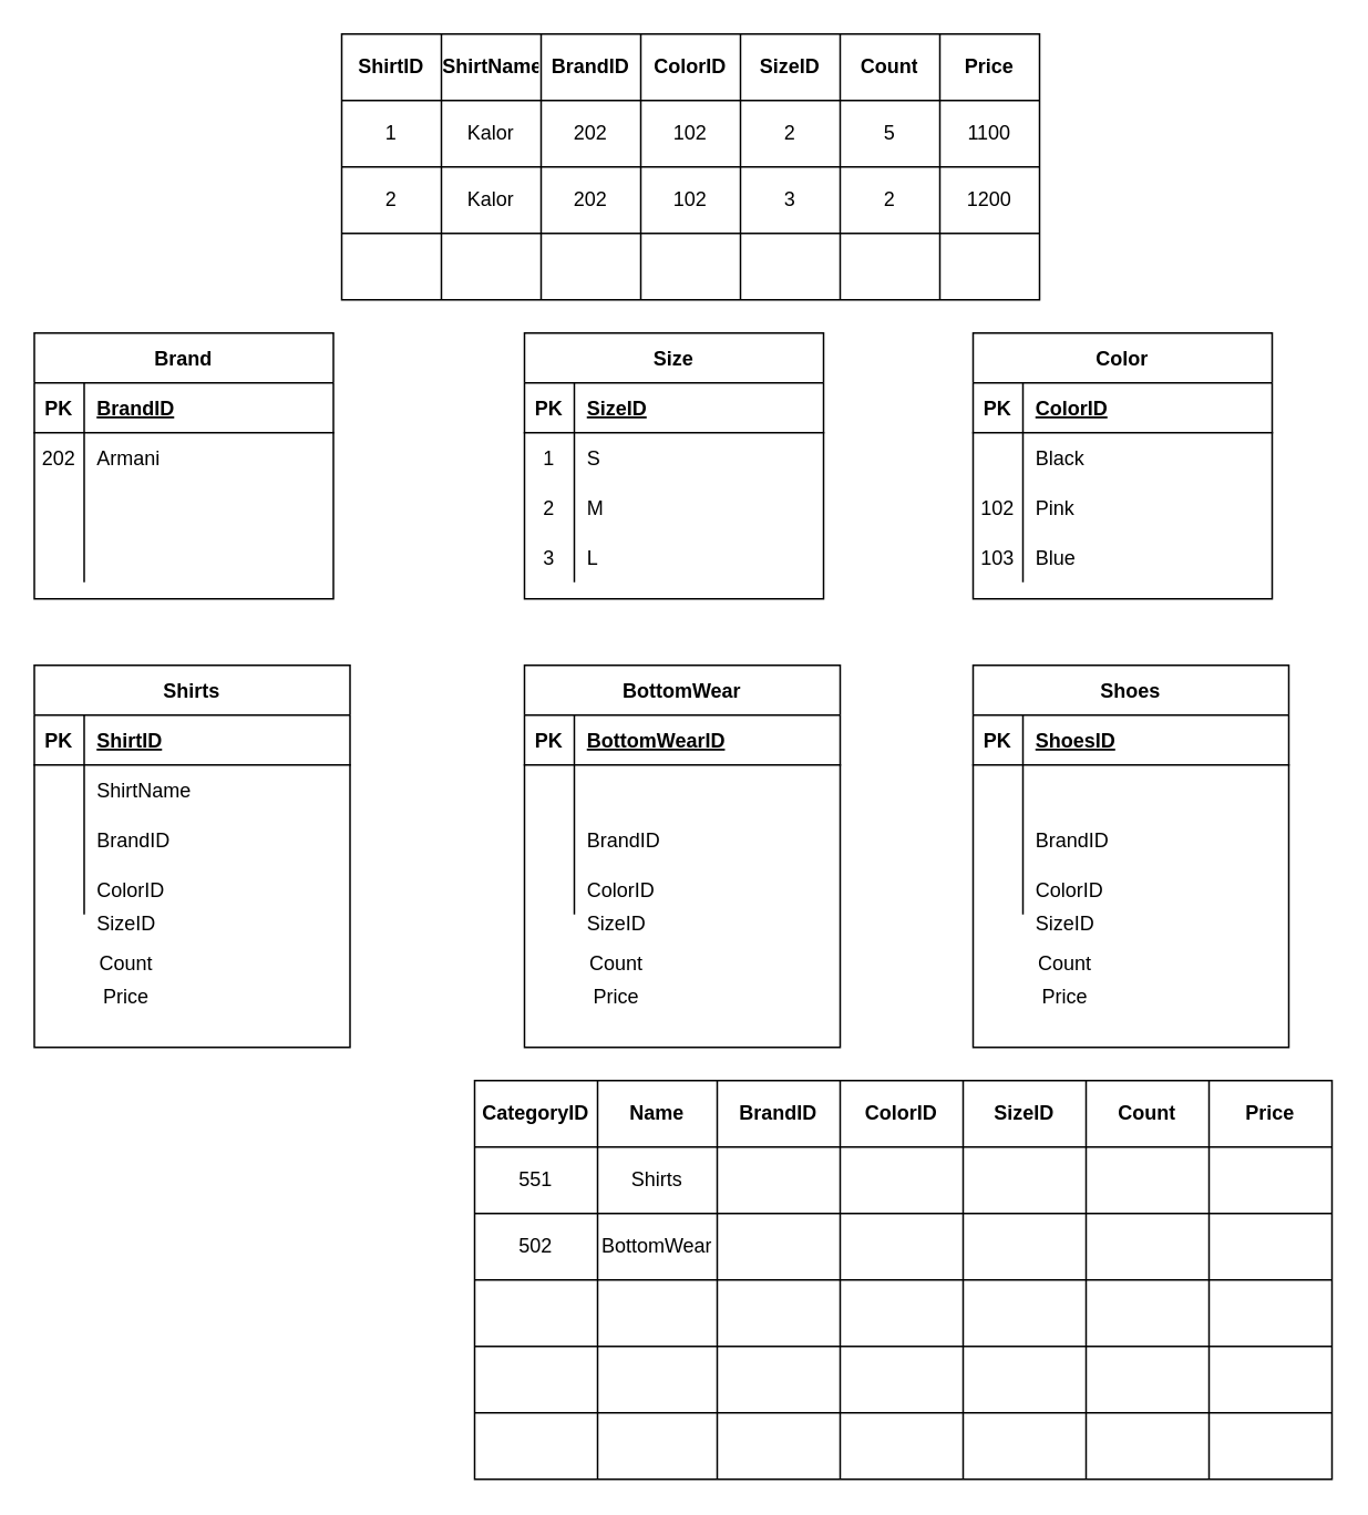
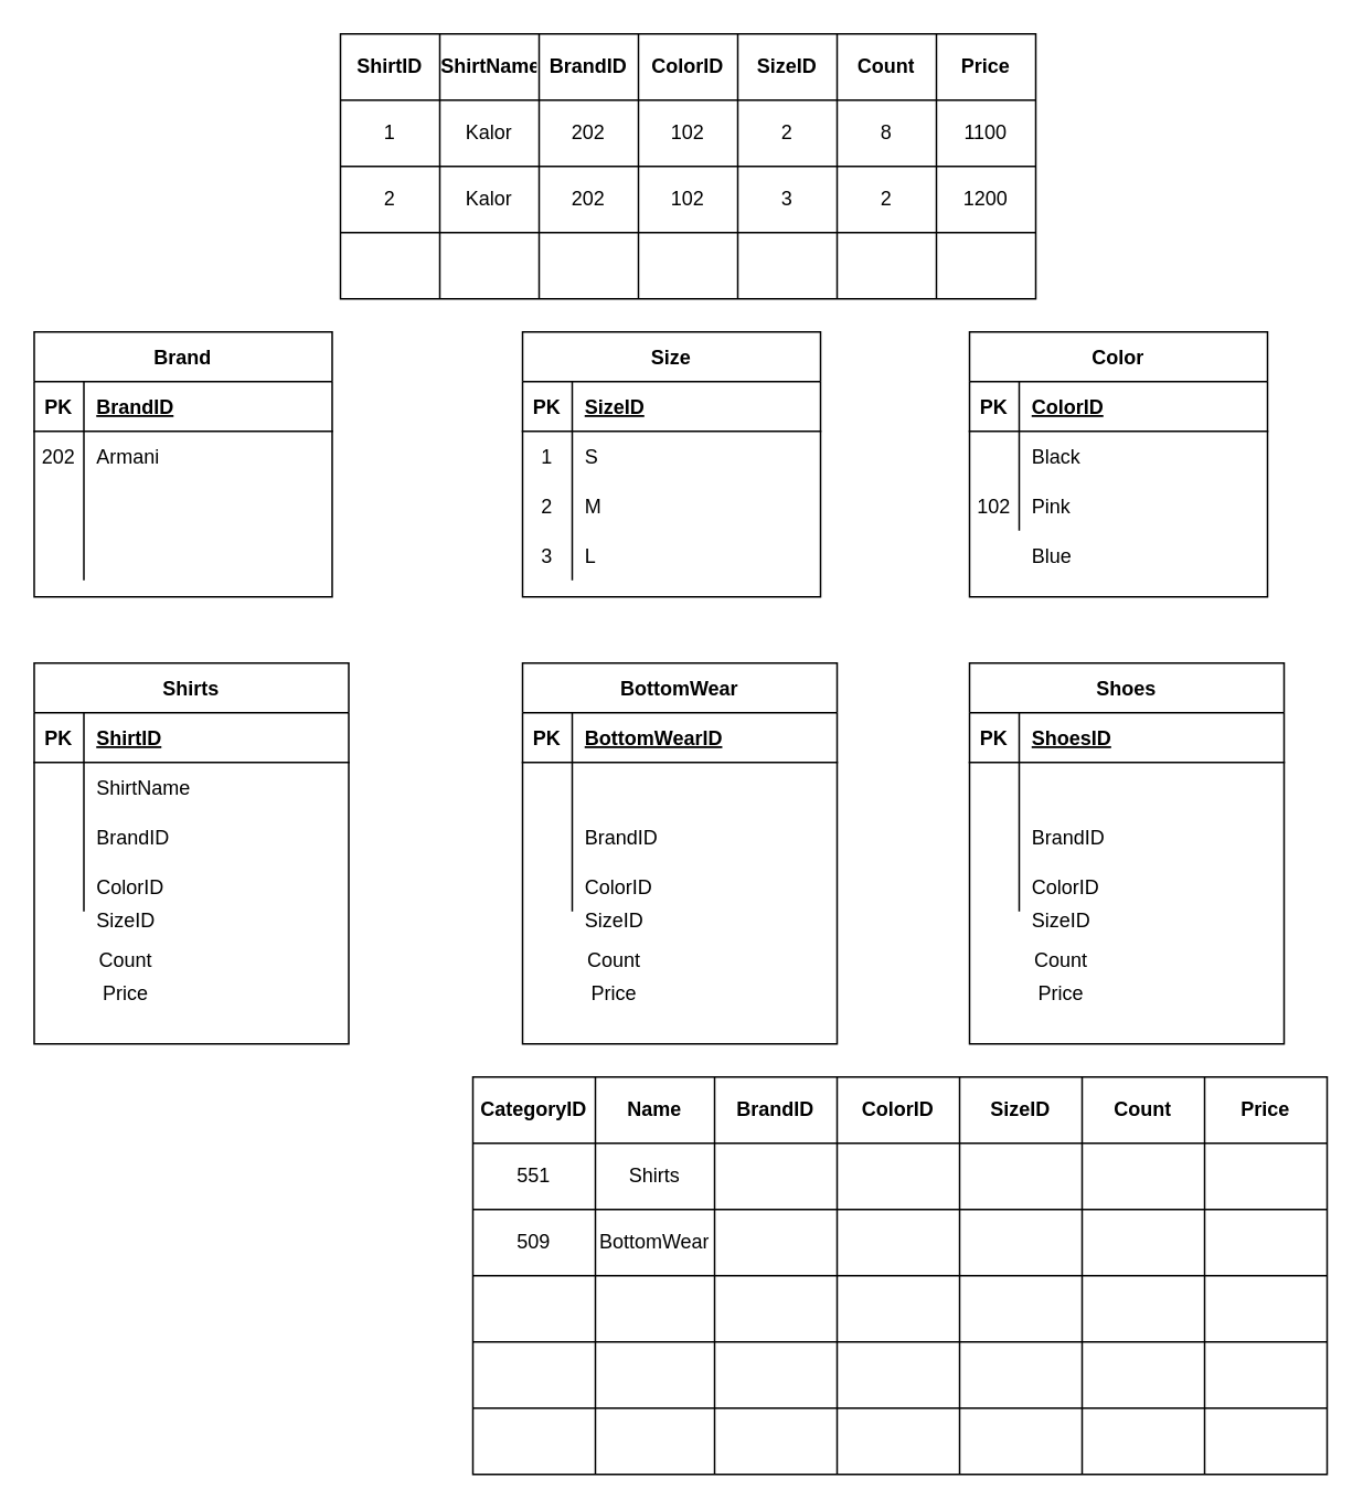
- <mxCell id="95" value="5" style="shape=partialRectangle;html=1;whiteSpace=wrap;connectable=0;overflow=hidden;fillColor=none;top=0;left=0;bottom=0;right=0;" vertex="1" parent="89"><mxGeometry x="300" width="60" height="40" as="geometry" /></mxCell>
+ <mxCell id="95" value="8" style="shape=partialRectangle;html=1;whiteSpace=wrap;connectable=0;overflow=hidden;fillColor=none;top=0;left=0;bottom=0;right=0;" vertex="1" parent="89"><mxGeometry x="300" width="60" height="40" as="geometry" /></mxCell>
- <mxCell id="37" value="103" style="shape=partialRectangle;connectable=0;fillColor=none;top=0;left=0;bottom=0;right=0;editable=1;overflow=hidden;" vertex="1" parent="36"><mxGeometry width="30" height="30" as="geometry" /></mxCell>
- <mxCell id="137" value="502" style="shape=partialRectangle;html=1;whiteSpace=wrap;connectable=0;overflow=hidden;fillColor=none;top=0;left=0;bottom=0;right=0;" vertex="1" parent="136"><mxGeometry width="74" height="40" as="geometry" /></mxCell>
+ <mxCell id="137" value="509" style="shape=partialRectangle;html=1;whiteSpace=wrap;connectable=0;overflow=hidden;fillColor=none;top=0;left=0;bottom=0;right=0;" vertex="1" parent="136"><mxGeometry width="74" height="40" as="geometry" /></mxCell>
